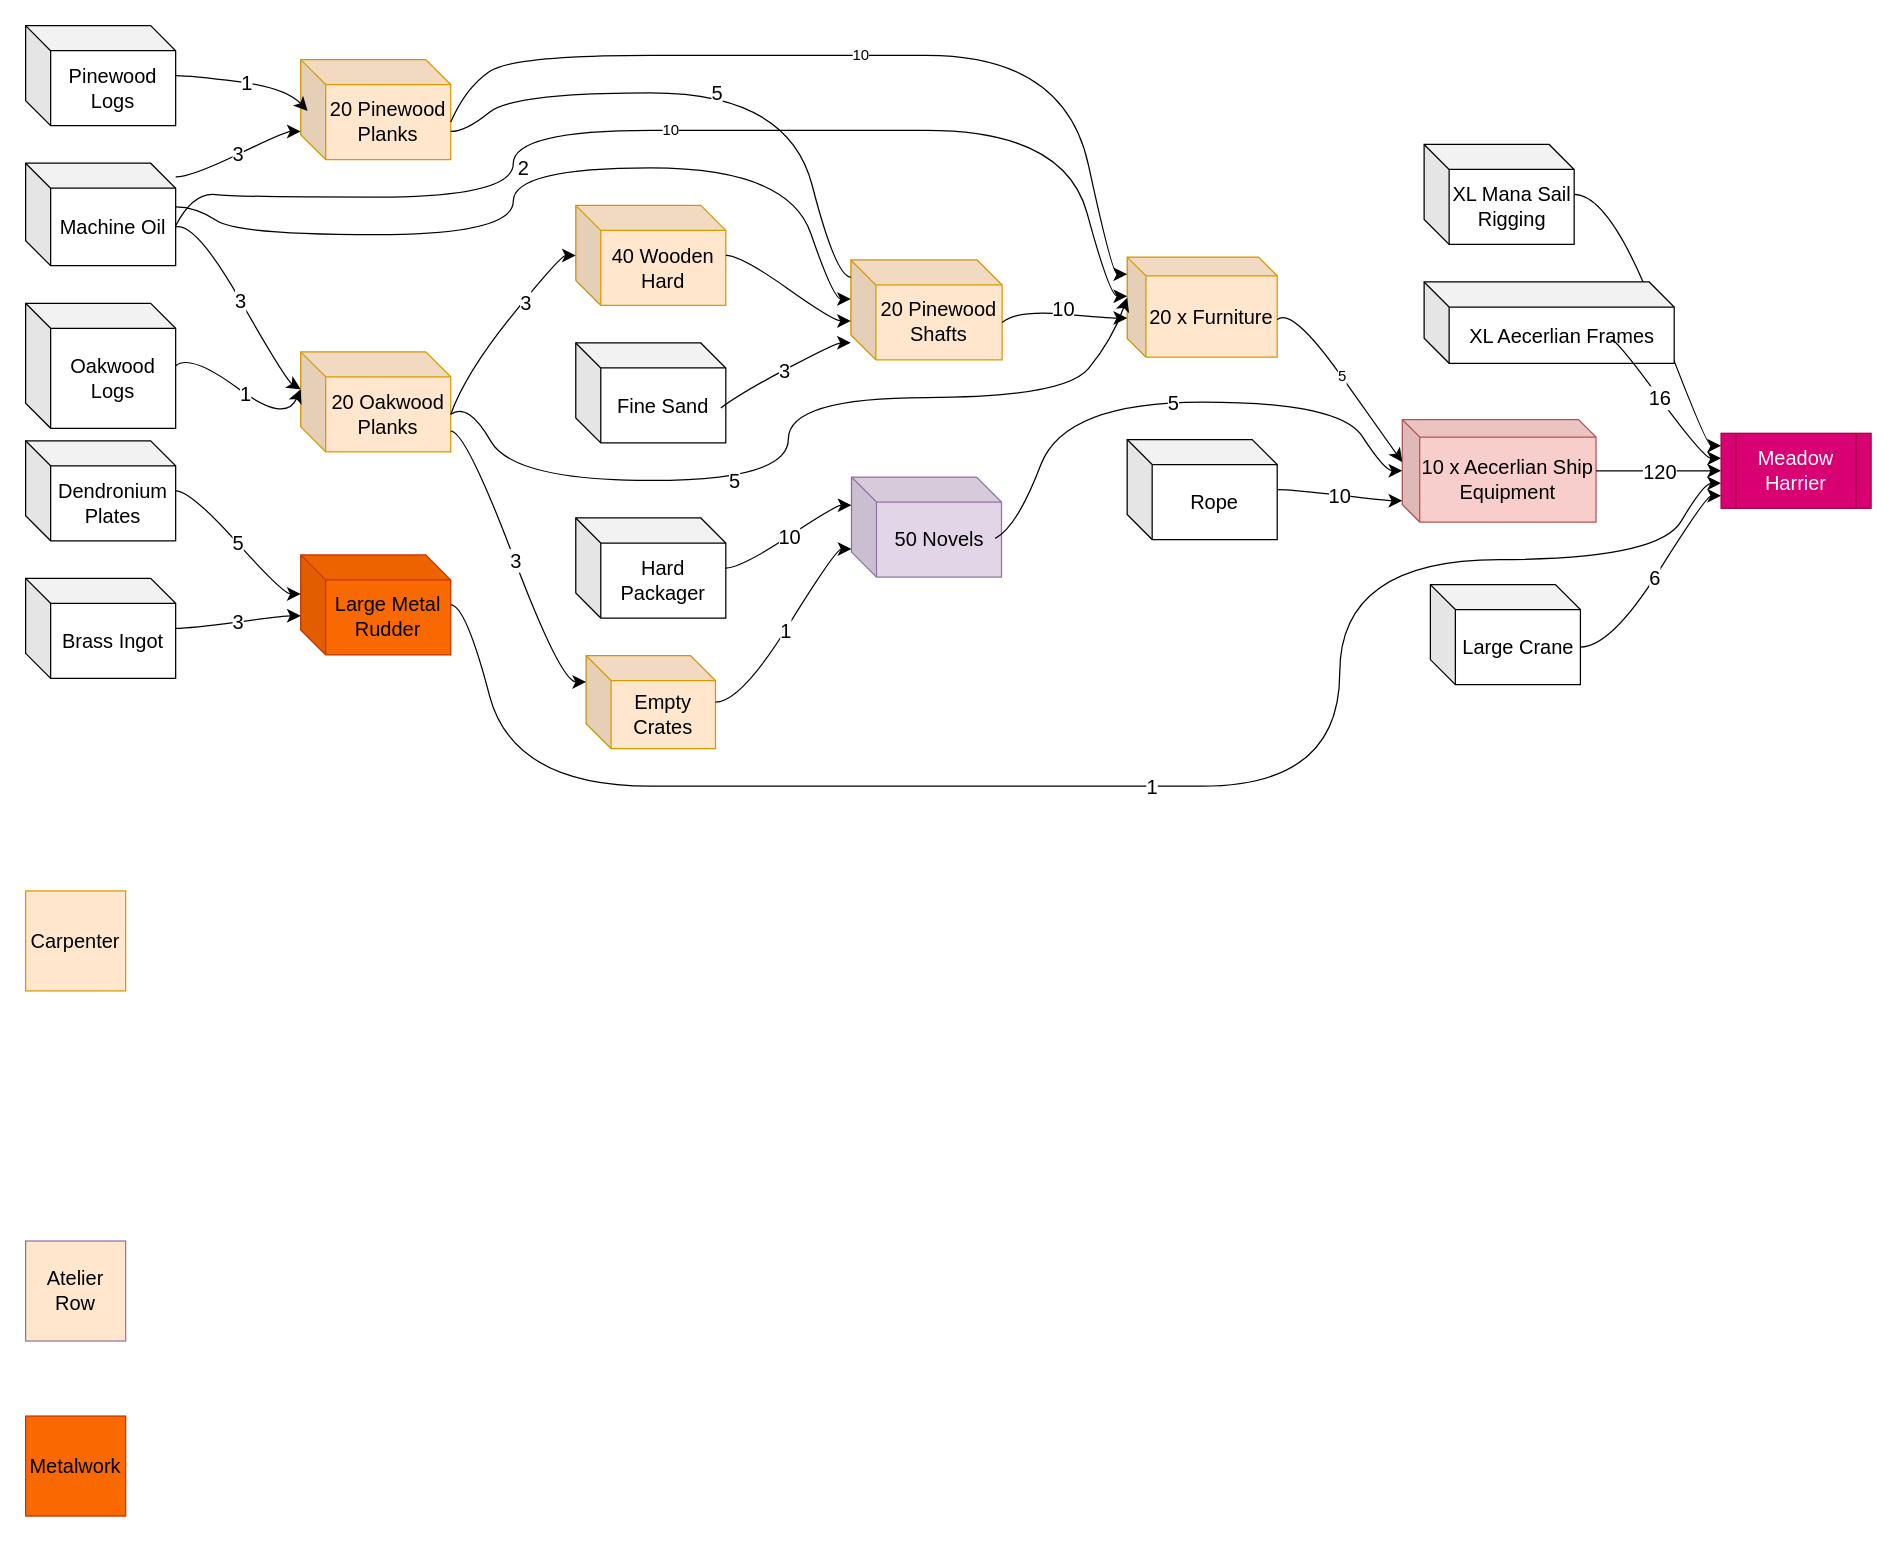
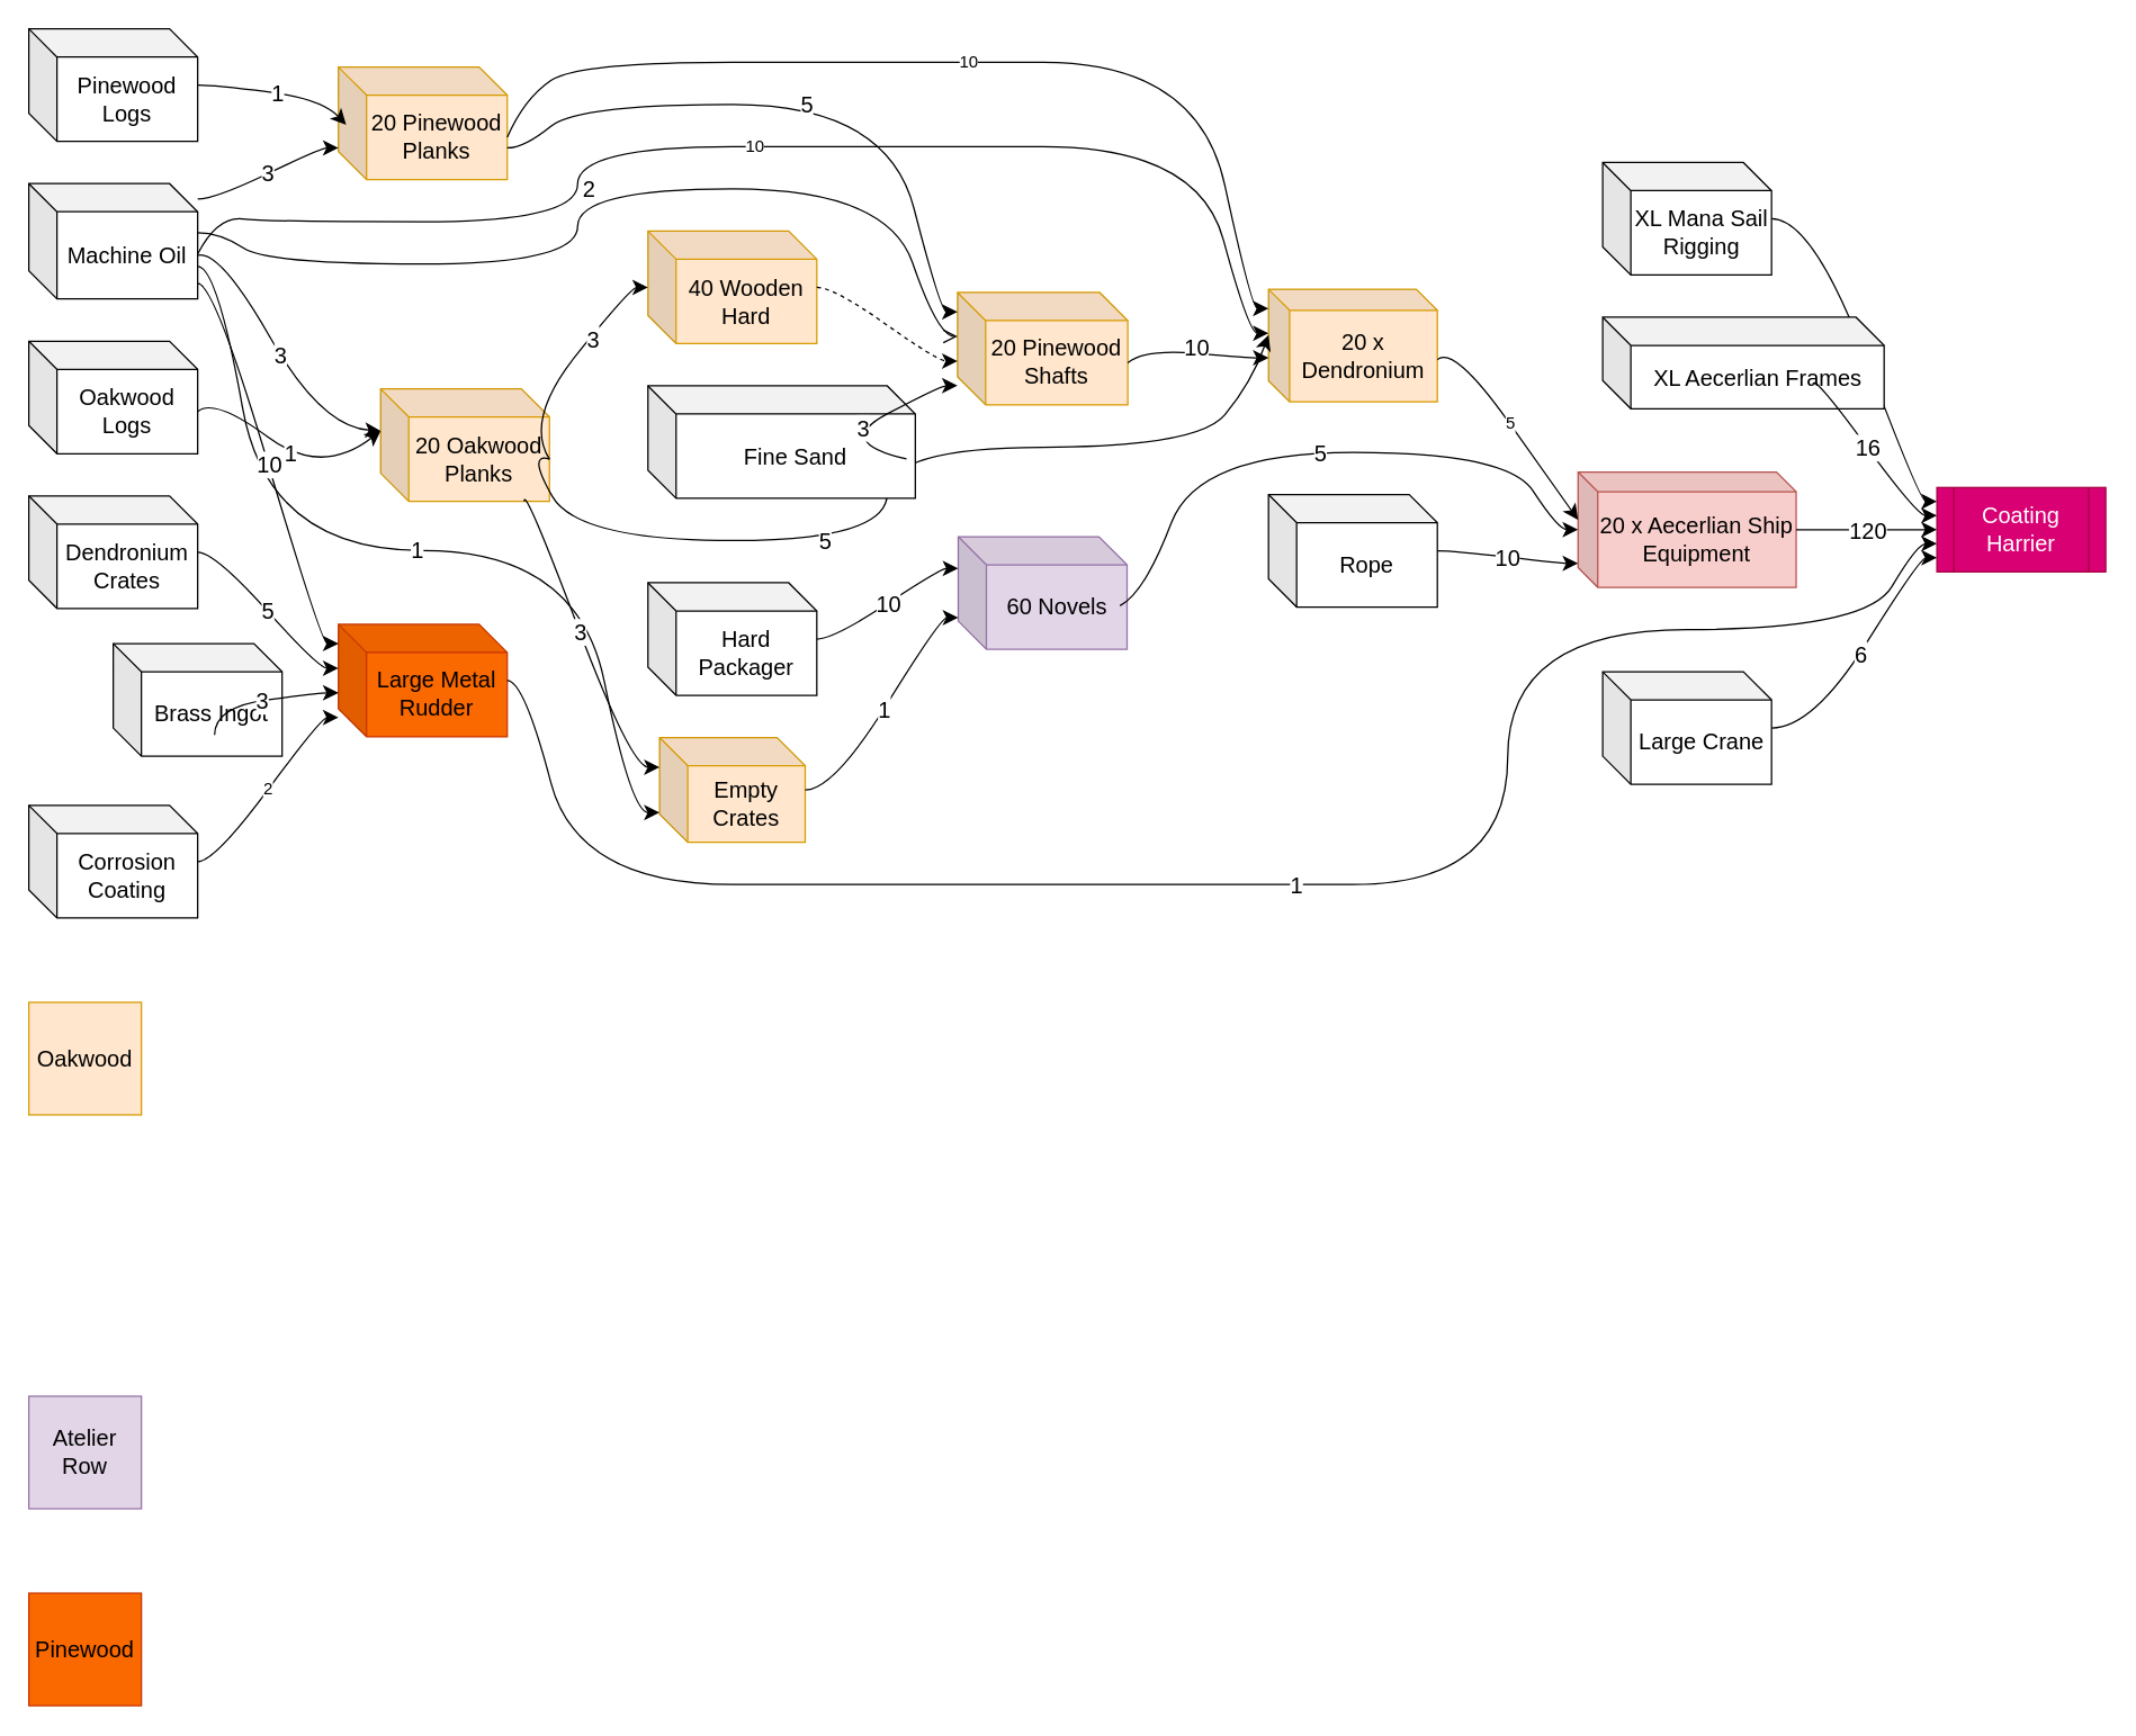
- <mxCell id="32" value="" style="endArrow=none;html=1;rounded=0;fontSize=12;startSize=8;endSize=8;curved=1;noEdgeStyle=1;orthogonal=1;" edge="1" parent="1" source="5" target="7"><mxGeometry relative="1" as="geometry"><mxPoint x="231" y="287" as="sourcePoint" /><mxPoint x="331" y="287" as="targetPoint" /><Array as="points"><mxPoint x="372" y="104.625" /><mxPoint x="410" y="73.75" /><mxPoint x="630" y="73.75" /><mxPoint x="668" y="221.125" /></Array></mxGeometry></mxCell>
+ <mxCell id="32" value="" style="endArrow=classic;html=1;rounded=0;fontSize=12;startSize=8;endSize=8;curved=1;noEdgeStyle=1;orthogonal=1;" edge="1" parent="1" source="5" target="7"><mxGeometry relative="1" as="geometry"><mxPoint x="231" y="287" as="sourcePoint" /><mxPoint x="331" y="287" as="targetPoint" /><Array as="points"><mxPoint x="372" y="104.625" /><mxPoint x="410" y="73.75" /><mxPoint x="630" y="73.75" /><mxPoint x="668" y="221.125" /></Array></mxGeometry></mxCell>
- <mxCell id="34" value="" style="endArrow=classic;html=1;rounded=0;fontSize=12;startSize=8;endSize=8;curved=1;noEdgeStyle=1;orthogonal=1;" edge="1" parent="1" source="8" target="7"><mxGeometry relative="1" as="geometry"><mxPoint x="231" y="287" as="sourcePoint" /><mxPoint x="331" y="287" as="targetPoint" /><Array as="points"><mxPoint x="156" y="165" /><mxPoint x="190" y="187.125" /><mxPoint x="410" y="187.125" /><mxPoint x="410" y="133.75" /><mxPoint x="630" y="133.75" /><mxPoint x="666" y="238.625" /></Array></mxGeometry></mxCell>
+ <mxCell id="34" value="" style="endArrow=open;html=1;rounded=0;fontSize=12;startSize=8;endSize=8;curved=1;noEdgeStyle=1;orthogonal=1;" edge="1" parent="1" source="8" target="7"><mxGeometry relative="1" as="geometry"><mxPoint x="231" y="287" as="sourcePoint" /><mxPoint x="331" y="287" as="targetPoint" /><Array as="points"><mxPoint x="156" y="165" /><mxPoint x="190" y="187.125" /><mxPoint x="410" y="187.125" /><mxPoint x="410" y="133.75" /><mxPoint x="630" y="133.75" /><mxPoint x="666" y="238.625" /></Array></mxGeometry></mxCell>
- <mxCell id="36" value="" style="endArrow=classic;html=1;rounded=0;fontSize=12;startSize=8;endSize=8;curved=1;noEdgeStyle=1;orthogonal=1;" edge="1" parent="1" source="16" target="7"><mxGeometry relative="1" as="geometry"><mxPoint x="231" y="287" as="sourcePoint" /><mxPoint x="331" y="287" as="targetPoint" /><Array as="points"><mxPoint x="592" y="203.75" /><mxPoint x="666" y="256.125" /></Array></mxGeometry></mxCell>
+ <mxCell id="36" value="" style="endArrow=classic;html=1;rounded=0;fontSize=12;startSize=8;endSize=8;curved=1;noEdgeStyle=1;orthogonal=1;dashed=1;" edge="1" parent="1" source="16" target="7"><mxGeometry relative="1" as="geometry"><mxPoint x="231" y="287" as="sourcePoint" /><mxPoint x="331" y="287" as="targetPoint" /><Array as="points"><mxPoint x="592" y="203.75" /><mxPoint x="666" y="256.125" /></Array></mxGeometry></mxCell>
- <mxCell id="2" value="20 x Furniture" style="shape=cube;whiteSpace=wrap;html=1;boundedLbl=1;backgroundOutline=1;darkOpacity=0.05;darkOpacity2=0.1;fontSize=16;fillColor=#ffe6cc;strokeColor=#d79b00;size=15;" vertex="1" parent="1"><mxGeometry x="901" y="205.1" width="120" height="80" as="geometry" /></mxCell>
+ <mxCell id="2" value="20 x Dendronium" style="shape=cube;whiteSpace=wrap;html=1;boundedLbl=1;backgroundOutline=1;darkOpacity=0.05;darkOpacity2=0.1;fontSize=16;fillColor=#ffe6cc;strokeColor=#d79b00;size=15;" vertex="1" parent="1"><mxGeometry x="901" y="205.1" width="120" height="80" as="geometry" /></mxCell>
- <mxCell id="15" value="Oakwood Logs" style="shape=cube;whiteSpace=wrap;html=1;boundedLbl=1;backgroundOutline=1;darkOpacity=0.05;darkOpacity2=0.1;fontSize=16;" vertex="1" parent="1"><mxGeometry x="20" y="242" width="120" height="100" as="geometry" /></mxCell>
+ <mxCell id="15" value="Oakwood Logs" style="shape=cube;whiteSpace=wrap;html=1;boundedLbl=1;backgroundOutline=1;darkOpacity=0.05;darkOpacity2=0.1;fontSize=16;" vertex="1" parent="1"><mxGeometry y="242" width="120" height="80" as="geometry" x="20" /></mxCell>
- <mxCell id="29" value="Fine Sand" style="shape=cube;whiteSpace=wrap;html=1;boundedLbl=1;backgroundOutline=1;darkOpacity=0.05;darkOpacity2=0.1;fontSize=16;" vertex="1" parent="1"><mxGeometry x="460" y="273.75" width="120" height="80" as="geometry" /></mxCell>
+ <mxCell id="29" value="Fine Sand" style="shape=cube;whiteSpace=wrap;html=1;boundedLbl=1;backgroundOutline=1;darkOpacity=0.05;darkOpacity2=0.1;fontSize=16;" vertex="1" parent="1"><mxGeometry x="460" y="273.75" width="190" height="80" as="geometry" /></mxCell>
- <mxCell id="6" value="20 Oakwood Planks" style="shape=cube;whiteSpace=wrap;html=1;boundedLbl=1;backgroundOutline=1;darkOpacity=0.05;darkOpacity2=0.1;fontSize=16;fillColor=#ffe6cc;strokeColor=#d79b00;" vertex="1" parent="1"><mxGeometry x="240" y="280.85" width="120" height="80" as="geometry" /></mxCell>
+ <mxCell id="6" value="20 Oakwood Planks" style="shape=cube;whiteSpace=wrap;html=1;boundedLbl=1;backgroundOutline=1;darkOpacity=0.05;darkOpacity2=0.1;fontSize=16;fillColor=#ffe6cc;strokeColor=#d79b00;" vertex="1" parent="1"><mxGeometry x="270" y="275.85" width="120" height="80" as="geometry" /></mxCell>
- <mxCell id="54" value="Meadow Harrier" style="shape=process;whiteSpace=wrap;html=1;backgroundOutline=1;fontSize=16;fillColor=#d80073;strokeColor=#A50040;fontColor=#ffffff;" vertex="1" parent="1"><mxGeometry x="1376" y="346" width="120" height="60" as="geometry" /></mxCell>
+ <mxCell id="54" value="Coating Harrier" style="shape=process;whiteSpace=wrap;html=1;backgroundOutline=1;fontSize=16;fillColor=#d80073;strokeColor=#A50040;fontColor=#ffffff;" vertex="1" parent="1"><mxGeometry x="1376" y="346" width="120" height="60" as="geometry" /></mxCell>
- <mxCell id="3" value="10 x Aecerlian Ship Equipment" style="shape=cube;whiteSpace=wrap;html=1;boundedLbl=1;backgroundOutline=1;darkOpacity=0.05;darkOpacity2=0.1;fontSize=16;fillColor=#f8cecc;strokeColor=#b85450;size=14;" vertex="1" parent="1"><mxGeometry x="1121" y="335" width="155" height="82" as="geometry" /></mxCell>
+ <mxCell id="3" value="20 x Aecerlian Ship Equipment" style="shape=cube;whiteSpace=wrap;html=1;boundedLbl=1;backgroundOutline=1;darkOpacity=0.05;darkOpacity2=0.1;fontSize=16;fillColor=#f8cecc;strokeColor=#b85450;size=14;" vertex="1" parent="1"><mxGeometry x="1121" y="335" width="155" height="82" as="geometry" /></mxCell>
+ <mxCell id="50" value="" style="endArrow=classic;html=1;rounded=0;fontSize=12;startSize=8;endSize=8;curved=1;noEdgeStyle=1;orthogonal=1;" edge="1" parent="1" source="8" target="47"><mxGeometry relative="1" as="geometry"><mxPoint x="392" y="540" as="sourcePoint" /><mxPoint x="484" y="544" as="targetPoint" /><Array as="points"><mxPoint x="154" y="189" /><mxPoint x="190" y="390.85" /><mxPoint x="410" y="390.85" /><mxPoint x="448" y="577.125" /></Array></mxGeometry></mxCell>
+ <mxCell id="51" value="1" style="edgeLabel;resizable=0;html=1;align=center;verticalAlign=middle;fontSize=16;" connectable="0" vertex="1" parent="50"><mxGeometry relative="1" as="geometry" /></mxCell>
- <mxCell id="72" value="Dendronium Plates" style="shape=cube;whiteSpace=wrap;html=1;boundedLbl=1;backgroundOutline=1;darkOpacity=0.05;darkOpacity2=0.1;fontSize=16;" vertex="1" parent="1"><mxGeometry y="352" width="120" height="80" as="geometry" x="20" /></mxCell>
+ <mxCell id="72" value="Dendronium Crates" style="shape=cube;whiteSpace=wrap;html=1;boundedLbl=1;backgroundOutline=1;darkOpacity=0.05;darkOpacity2=0.1;fontSize=16;" vertex="1" parent="1"><mxGeometry y="352" width="120" height="80" as="geometry" x="20" /></mxCell>
+ <mxCell id="70" value="" style="endArrow=classic;html=1;rounded=0;fontSize=12;startSize=8;endSize=8;curved=1;noEdgeStyle=1;orthogonal=1;" edge="1" parent="1" source="8" target="57"><mxGeometry relative="1" as="geometry"><mxPoint x="613" y="555" as="sourcePoint" /><mxPoint x="1055" y="551" as="targetPoint" /><Array as="points"><mxPoint x="152" y="201" /><mxPoint x="228" y="457" /></Array></mxGeometry></mxCell>
+ <mxCell id="71" value="10" style="edgeLabel;resizable=0;html=1;align=center;verticalAlign=middle;fontSize=16;" connectable="0" vertex="1" parent="70"><mxGeometry relative="1" as="geometry" /></mxCell>
- <mxCell id="37" value="50 Novels" style="shape=cube;whiteSpace=wrap;html=1;boundedLbl=1;backgroundOutline=1;darkOpacity=0.05;darkOpacity2=0.1;fontSize=16;fillColor=#e1d5e7;strokeColor=#9673a6;" vertex="1" parent="1"><mxGeometry x="680.5" y="381" width="120" height="80" as="geometry" /></mxCell>
+ <mxCell id="37" value="60 Novels" style="shape=cube;whiteSpace=wrap;html=1;boundedLbl=1;backgroundOutline=1;darkOpacity=0.05;darkOpacity2=0.1;fontSize=16;fillColor=#e1d5e7;strokeColor=#9673a6;" vertex="1" parent="1"><mxGeometry x="680.5" y="381" width="120" height="80" as="geometry" /></mxCell>
- <mxCell id="75" value="Brass Ingot" style="shape=cube;whiteSpace=wrap;html=1;boundedLbl=1;backgroundOutline=1;darkOpacity=0.05;darkOpacity2=0.1;fontSize=16;" vertex="1" parent="1"><mxGeometry y="462" width="120" height="80" as="geometry" x="20" /></mxCell>
+ <mxCell id="75" value="Brass Ingot" style="shape=cube;whiteSpace=wrap;html=1;boundedLbl=1;backgroundOutline=1;darkOpacity=0.05;darkOpacity2=0.1;fontSize=16;" vertex="1" parent="1"><mxGeometry x="80" y="457" width="120" height="80" as="geometry" /></mxCell>
- <mxCell id="60" value="Large Crane" style="shape=cube;whiteSpace=wrap;html=1;boundedLbl=1;backgroundOutline=1;darkOpacity=0.05;darkOpacity2=0.1;fontSize=16;" vertex="1" parent="1"><mxGeometry x="1143.5" y="467" width="120" height="80" as="geometry" /></mxCell>
+ <mxCell id="60" value="Large Crane" style="shape=cube;whiteSpace=wrap;html=1;boundedLbl=1;backgroundOutline=1;darkOpacity=0.05;darkOpacity2=0.1;fontSize=16;" vertex="1" parent="1"><mxGeometry x="1138.5" y="477" width="120" height="80" as="geometry" /></mxCell>
+ <mxCell id="79" value="2" style="endArrow=classic;html=1;rounded=0;fontSize=12;startSize=8;endSize=8;curved=1;noEdgeStyle=1;orthogonal=1;" edge="1" parent="1" source="78" target="57"><mxGeometry relative="1" as="geometry"><mxPoint x="375" y="581" as="sourcePoint" /><mxPoint x="475" y="581" as="targetPoint" /><Array as="points"><mxPoint x="152" y="612" /><mxPoint x="228" y="509.5" /></Array></mxGeometry></mxCell>
+ <mxCell id="78" value="Corrosion Coating" style="shape=cube;whiteSpace=wrap;html=1;boundedLbl=1;backgroundOutline=1;darkOpacity=0.05;darkOpacity2=0.1;fontSize=16;" vertex="1" parent="1"><mxGeometry y="572" width="120" height="80" as="geometry" x="20" /></mxCell>
- <mxCell id="23" value="Carpenter" style="whiteSpace=wrap;html=1;aspect=fixed;fontSize=16;fillColor=#ffe6cc;strokeColor=#d79b00;" vertex="1" parent="1"><mxGeometry y="712" width="80" height="80" as="geometry" x="20" /></mxCell>
+ <mxCell id="23" value="Oakwood" style="whiteSpace=wrap;html=1;aspect=fixed;fontSize=16;fillColor=#ffe6cc;strokeColor=#d79b00;" vertex="1" parent="1"><mxGeometry y="712" width="80" height="80" as="geometry" x="20" /></mxCell>
- <mxCell id="40" value="Atelier Row" style="whiteSpace=wrap;html=1;aspect=fixed;fontSize=16;fillColor=#ffe6cc;strokeColor=#9673a6;" vertex="1" parent="1"><mxGeometry y="992" width="80" height="80" as="geometry" x="20" /></mxCell>
+ <mxCell id="40" value="Atelier Row" style="whiteSpace=wrap;html=1;aspect=fixed;fontSize=16;fillColor=#e1d5e7;strokeColor=#9673a6;" vertex="1" parent="1"><mxGeometry y="992" width="80" height="80" as="geometry" x="20" /></mxCell>
- <mxCell id="69" value="Metalwork" style="whiteSpace=wrap;html=1;aspect=fixed;fontSize=16;fillColor=#fa6800;strokeColor=#C73500;fontColor=#000000;" vertex="1" parent="1"><mxGeometry y="1132" width="80" height="80" as="geometry" x="20" /></mxCell>
+ <mxCell id="69" value="Pinewood" style="whiteSpace=wrap;html=1;aspect=fixed;fontSize=16;fillColor=#fa6800;strokeColor=#C73500;fontColor=#000000;" vertex="1" parent="1"><mxGeometry y="1132" width="80" height="80" as="geometry" x="20" /></mxCell>
